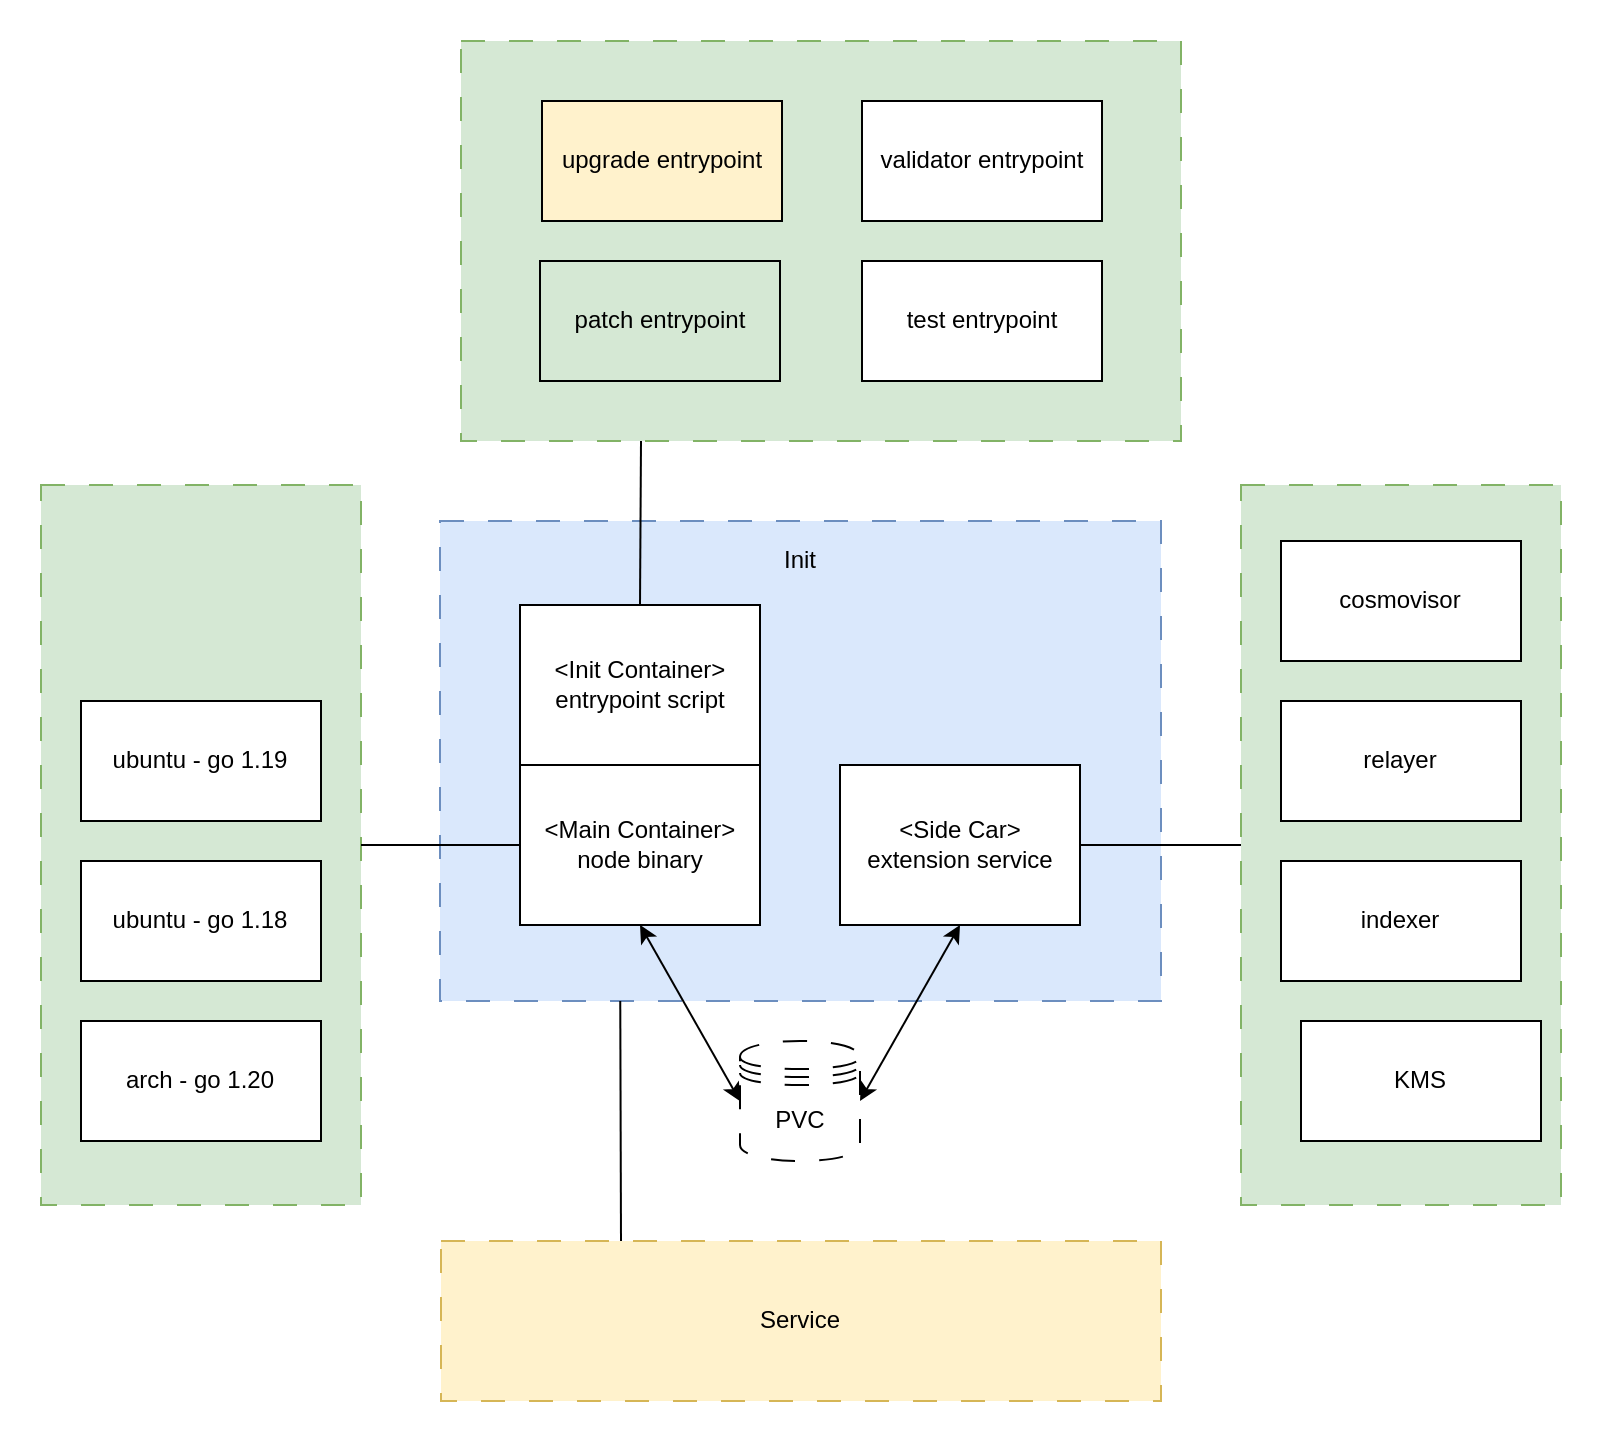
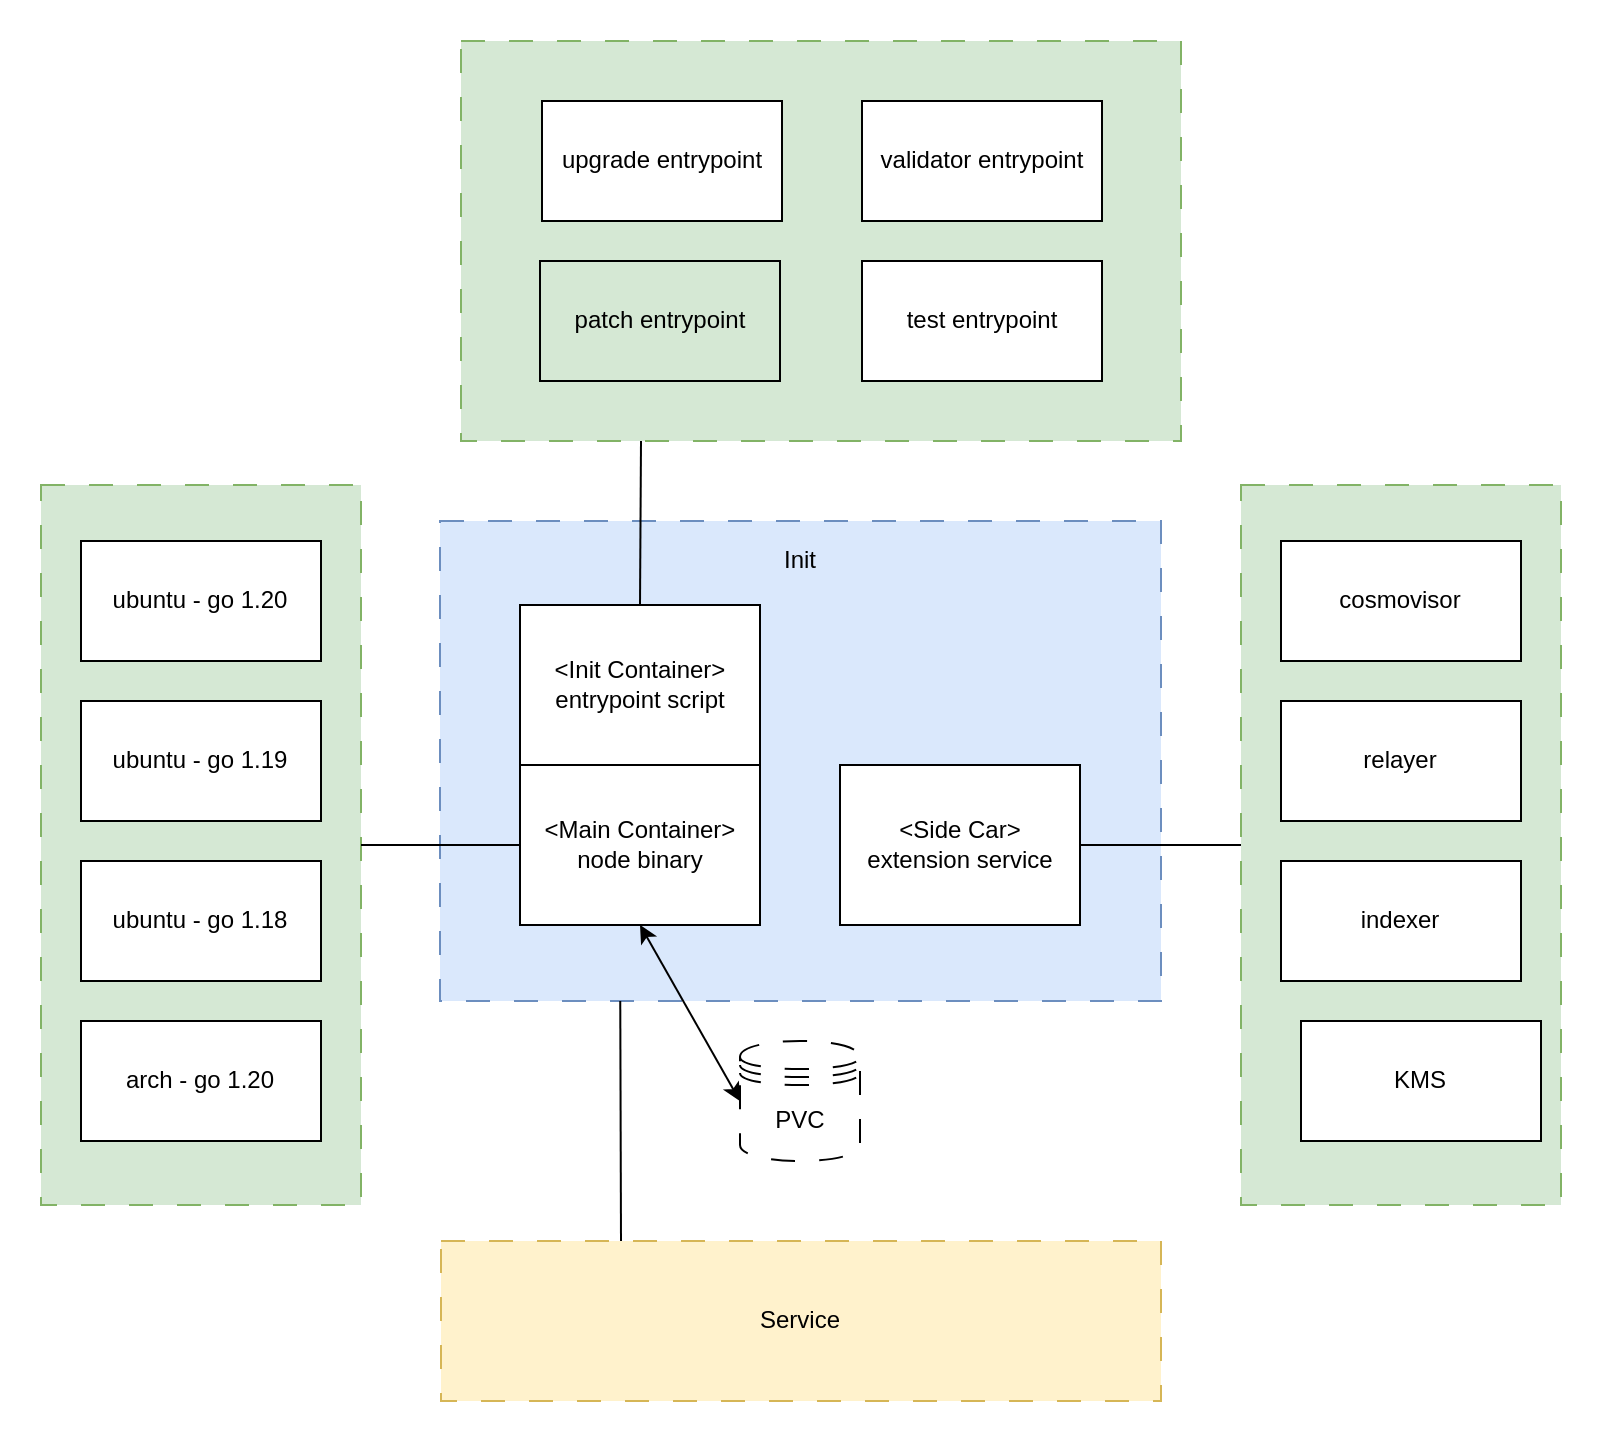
- <mxCell id="10" value="upgrade entrypoint" style="rounded=0;whiteSpace=wrap;html=1;fillColor=#fff2cc;" parent="1" vertex="1"><mxGeometry x="270.5" y="50" width="120" height="60" as="geometry" /></mxCell>
+ <mxCell id="10" value="upgrade entrypoint" style="rounded=0;whiteSpace=wrap;html=1;" parent="1" vertex="1"><mxGeometry x="270.5" y="50" width="120" height="60" as="geometry" /></mxCell>
+ <mxCell id="15" value="ubuntu - go 1.20" style="rounded=0;whiteSpace=wrap;html=1;" parent="1" vertex="1"><mxGeometry x="40" y="270" width="120" height="60" as="geometry" /></mxCell>
- <mxCell id="9" value="" style="endArrow=classic;startArrow=classic;html=1;entryX=0.5;entryY=1;entryDx=0;entryDy=0;exitX=1;exitY=0.5;exitDx=0;exitDy=0;" parent="1" source="7" target="5" edge="1"><mxGeometry width="50" height="50" relative="1" as="geometry"><mxPoint x="269.5" y="773" as="sourcePoint" /><mxPoint x="319.5" y="723" as="targetPoint" /></mxGeometry></mxCell>
